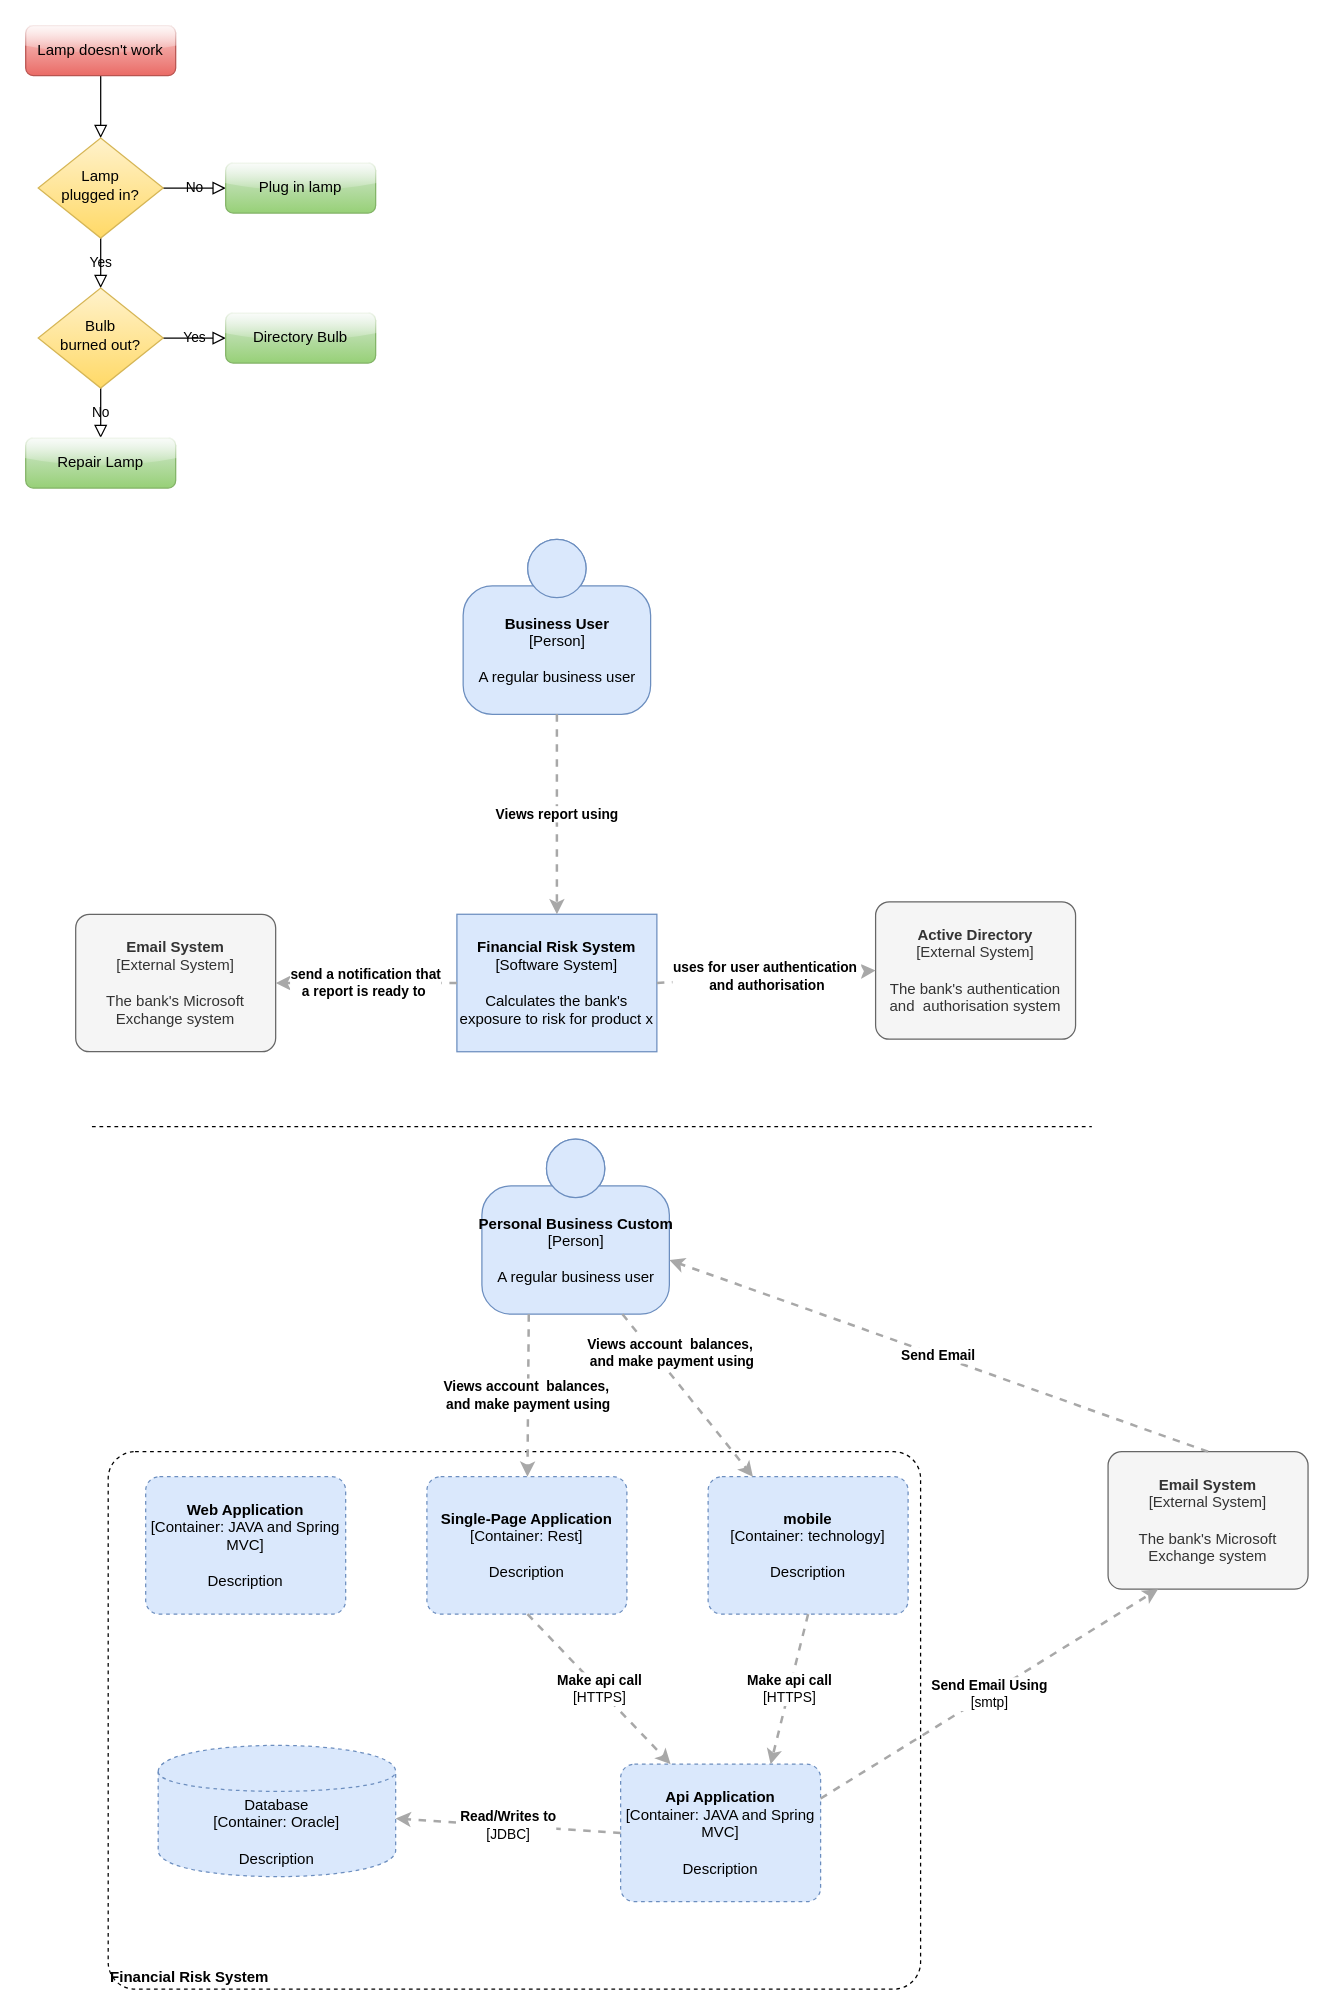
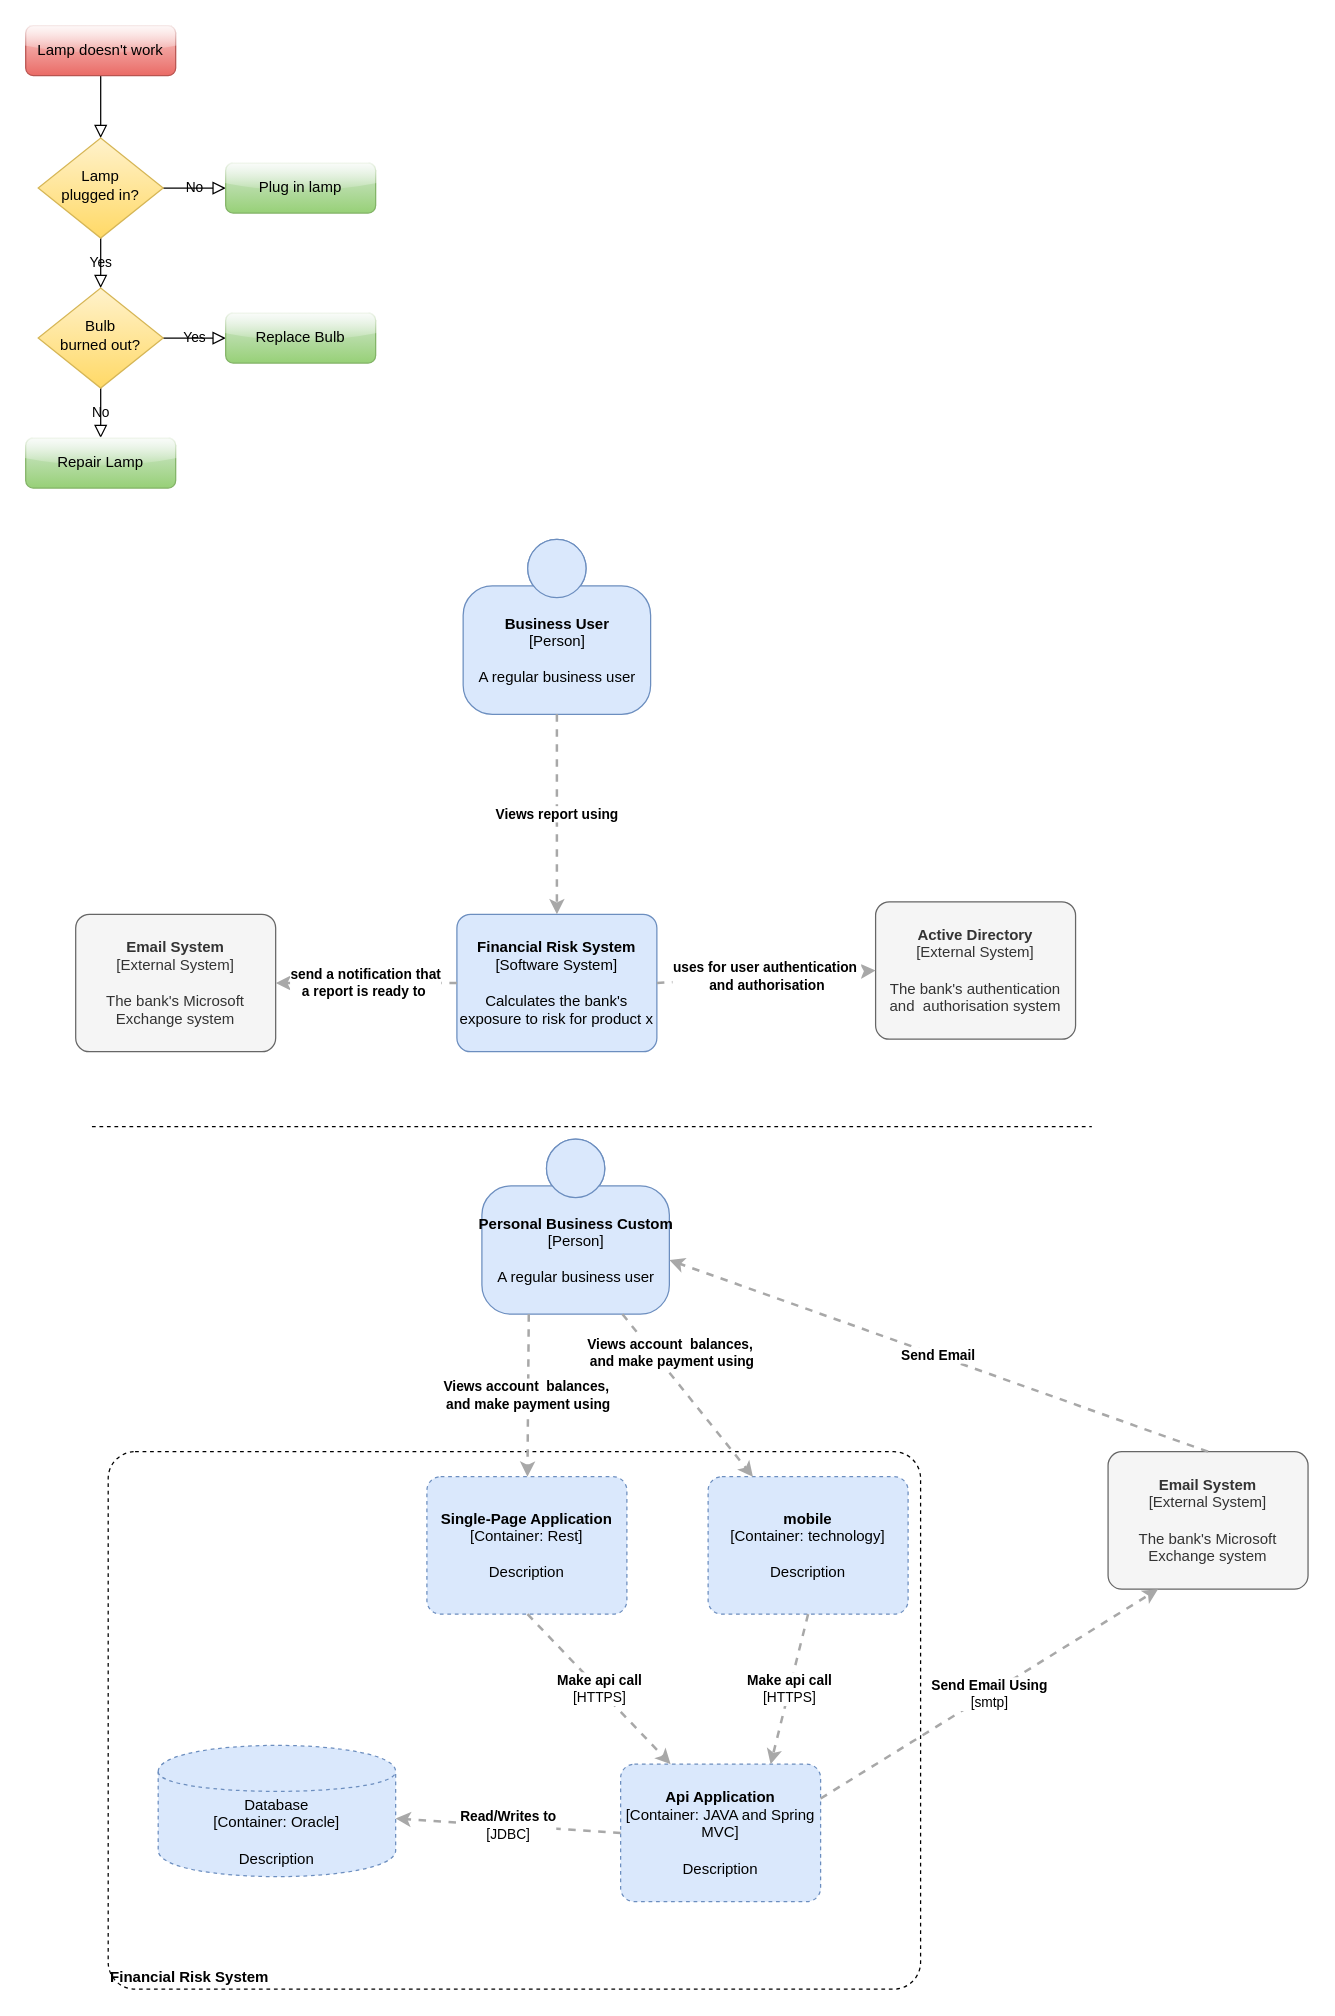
- <mxCell id="12" value="Directory Bulb" style="rounded=1;whiteSpace=wrap;html=1;fontSize=12;plain-green;glass=1;strokeWidth=1;shadow=0;" parent="1" vertex="1"><mxGeometry x="180" y="250" width="120" height="40" as="geometry" /></mxCell>
+ <mxCell id="12" value="Replace Bulb" style="rounded=1;whiteSpace=wrap;html=1;fontSize=12;plain-green;glass=1;strokeWidth=1;shadow=0;" parent="1" vertex="1"><mxGeometry x="180" y="250" width="120" height="40" as="geometry" /></mxCell>
- <mxCell id="14" value="&lt;b&gt;Financial Risk System&lt;/b&gt;&lt;br&gt;&lt;div&gt;[Software System]&lt;/div&gt;&lt;br&gt;&lt;div&gt;Calculates the bank's exposure to risk for product x&lt;/div&gt;" style="whiteSpace=wrap;html=1;labelBackgroundColor=none;fillColor=#dae8fc;fontColor=#000000;align=center;arcSize=10;strokeColor=#6c8ebf;points=[[0.25,0,0],[0.5,0,0],[0.75,0,0],[1,0.25,0],[1,0.5,0],[1,0.75,0],[0.75,1,0],[0.5,1,0],[0.25,1,0],[0,0.75,0],[0,0.5,0],[0,0.25,0]];rounded=0;" vertex="1" parent="1"><mxGeometry x="365" y="731" width="160" height="110.0" as="geometry" /></mxCell>
+ <mxCell id="14" value="&lt;b&gt;Financial Risk System&lt;/b&gt;&lt;br&gt;&lt;div&gt;[Software System]&lt;/div&gt;&lt;br&gt;&lt;div&gt;Calculates the bank's exposure to risk for product x&lt;/div&gt;" style="rounded=1;whiteSpace=wrap;html=1;labelBackgroundColor=none;fillColor=#dae8fc;fontColor=#000000;align=center;arcSize=10;strokeColor=#6c8ebf;points=[[0.25,0,0],[0.5,0,0],[0.75,0,0],[1,0.25,0],[1,0.5,0],[1,0.75,0],[0.75,1,0],[0.5,1,0],[0.25,1,0],[0,0.75,0],[0,0.5,0],[0,0.25,0]];" vertex="1" parent="1"><mxGeometry x="365" y="731" width="160" height="110.0" as="geometry" /></mxCell>
- <mxCell id="24" value="&lt;b&gt;Web Application&lt;/b&gt;&lt;br&gt;&lt;div&gt;[Container:&amp;nbsp;&lt;span&gt;JAVA and Spring MVC&lt;/span&gt;&lt;span&gt;]&lt;/span&gt;&lt;/div&gt;&lt;br&gt;&lt;div&gt;Description&lt;/div&gt;" style="rounded=1;whiteSpace=wrap;html=1;labelBackgroundColor=none;fillColor=#dae8fc;fontColor=#000000;align=center;arcSize=10;strokeColor=#6c8ebf;points=[[0.25,0,0],[0.5,0,0],[0.75,0,0],[1,0.25,0],[1,0.5,0],[1,0.75,0],[0.75,1,0],[0.5,1,0],[0.25,1,0],[0,0.75,0],[0,0.5,0],[0,0.25,0]];dashed=1;" vertex="1" parent="1"><mxGeometry x="116" y="1181" width="160" height="110.0" as="geometry" /></mxCell>
